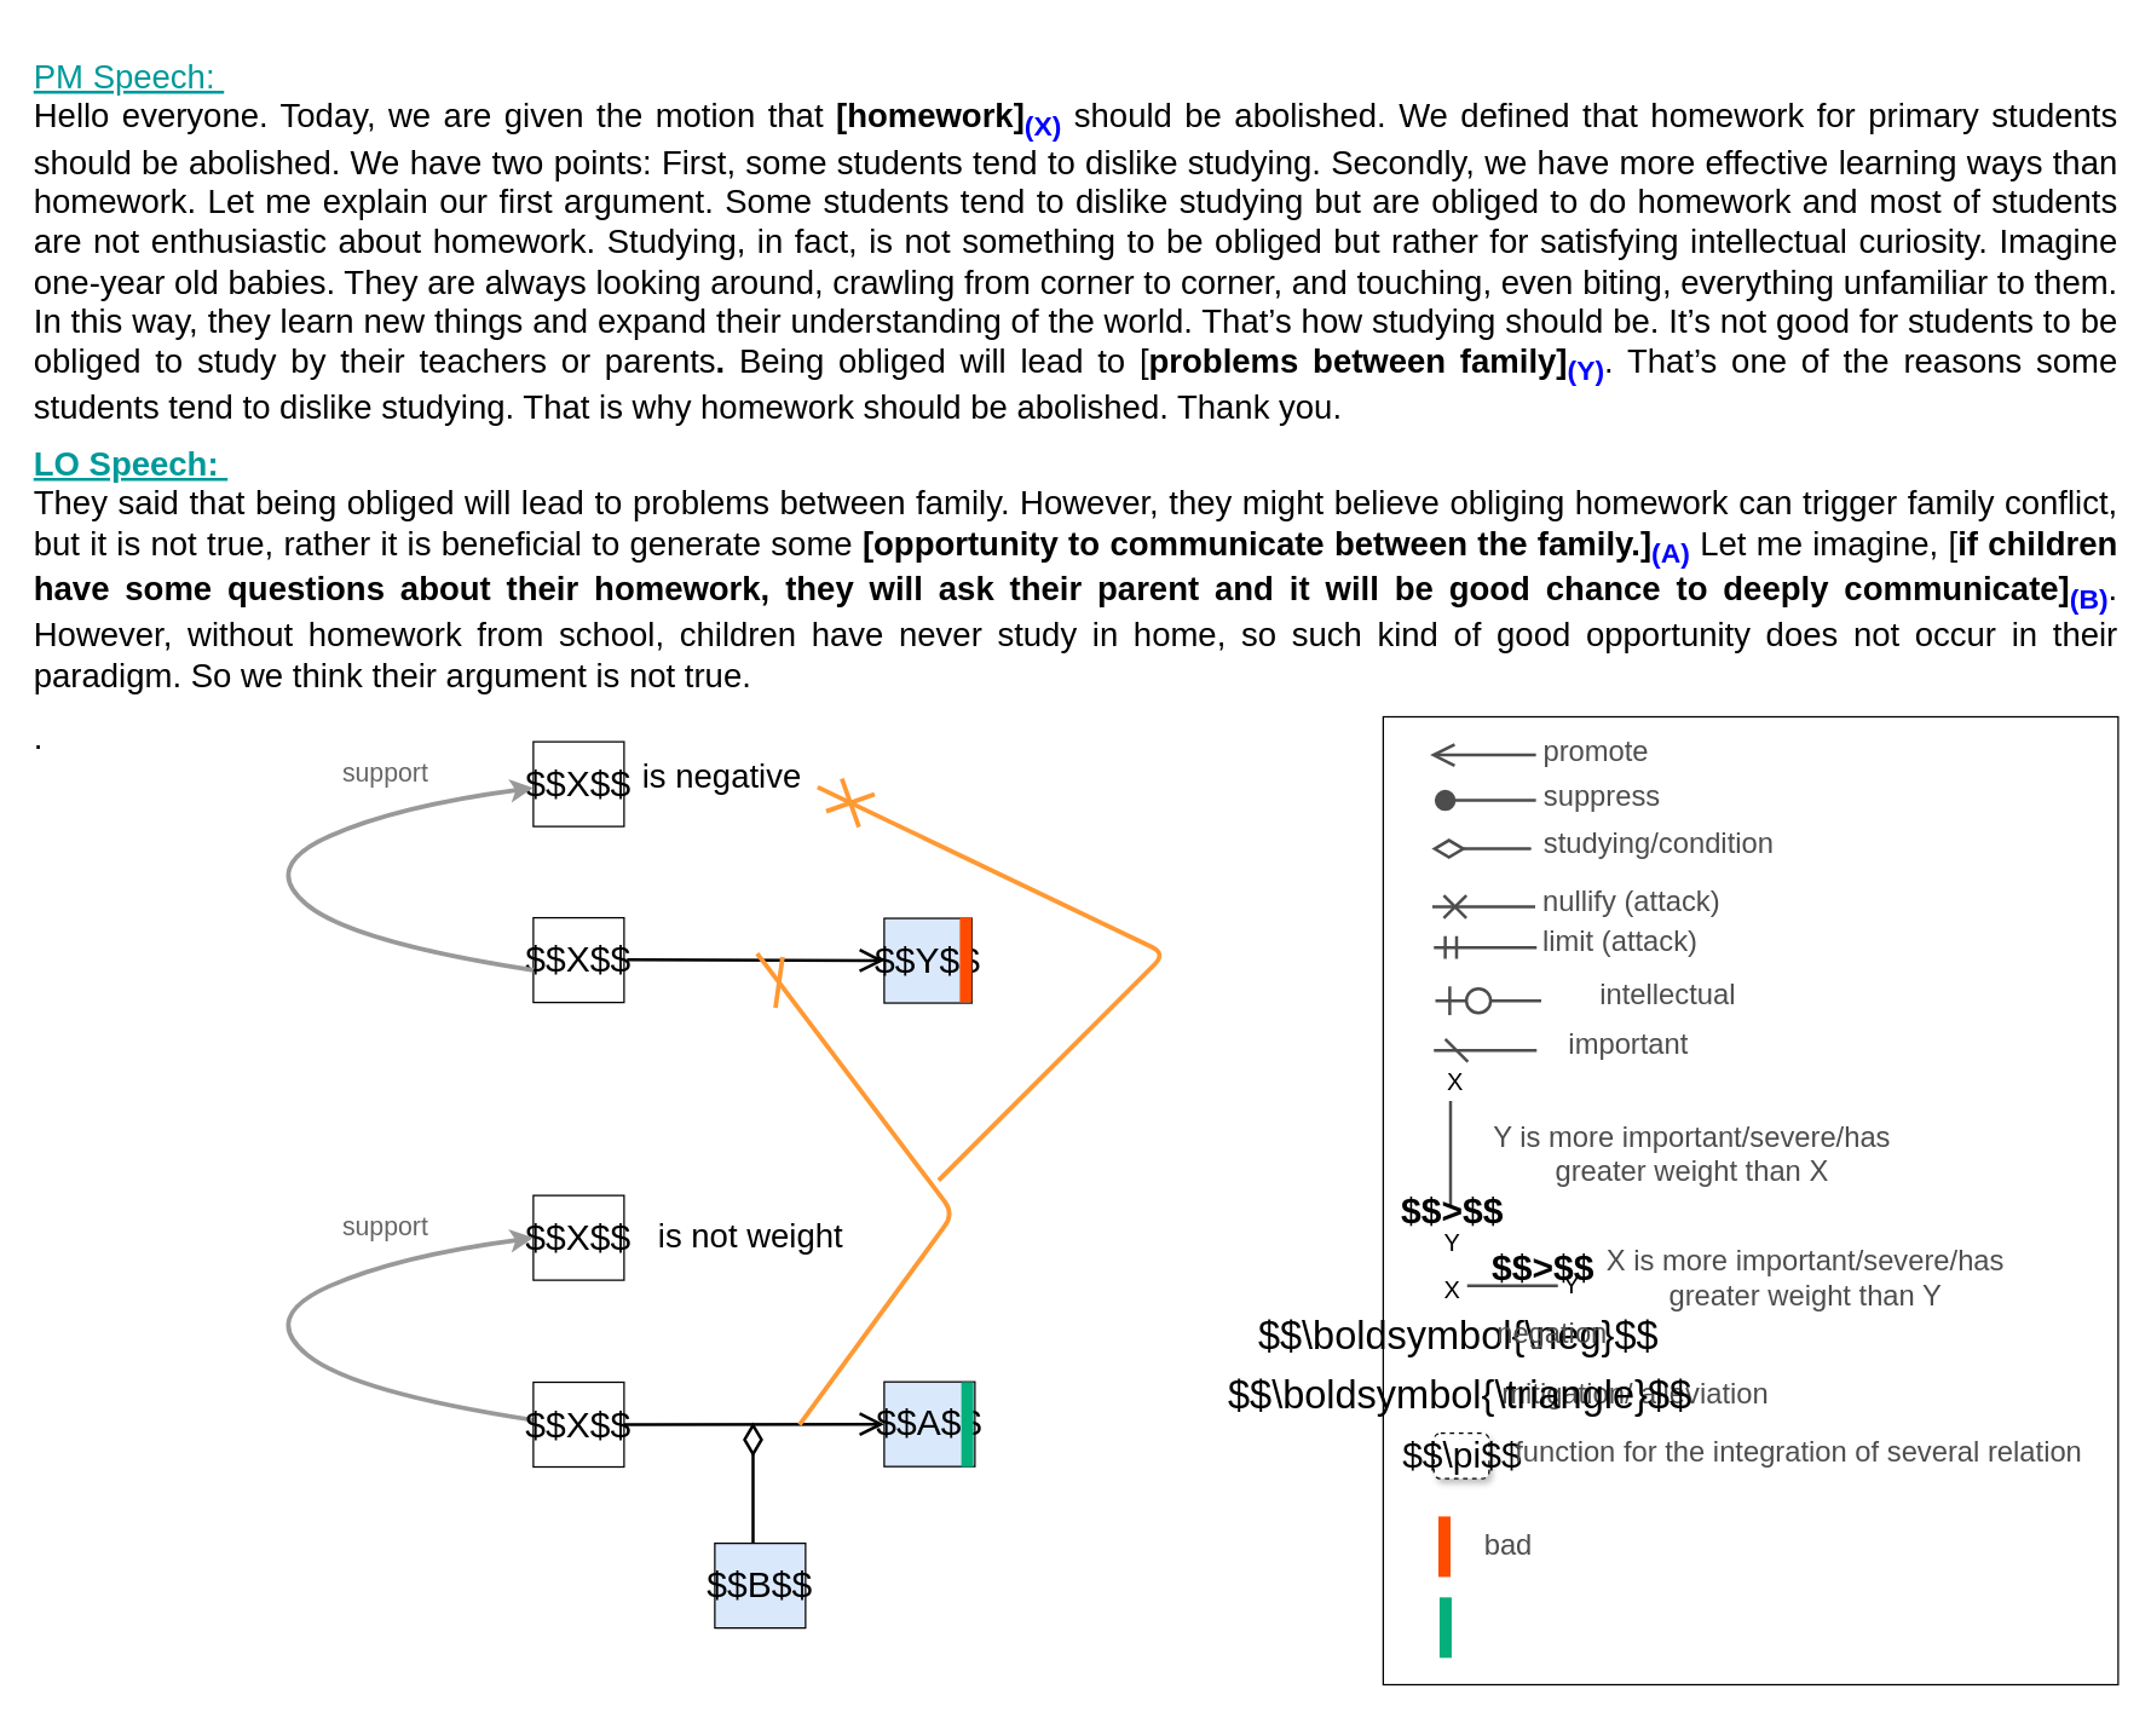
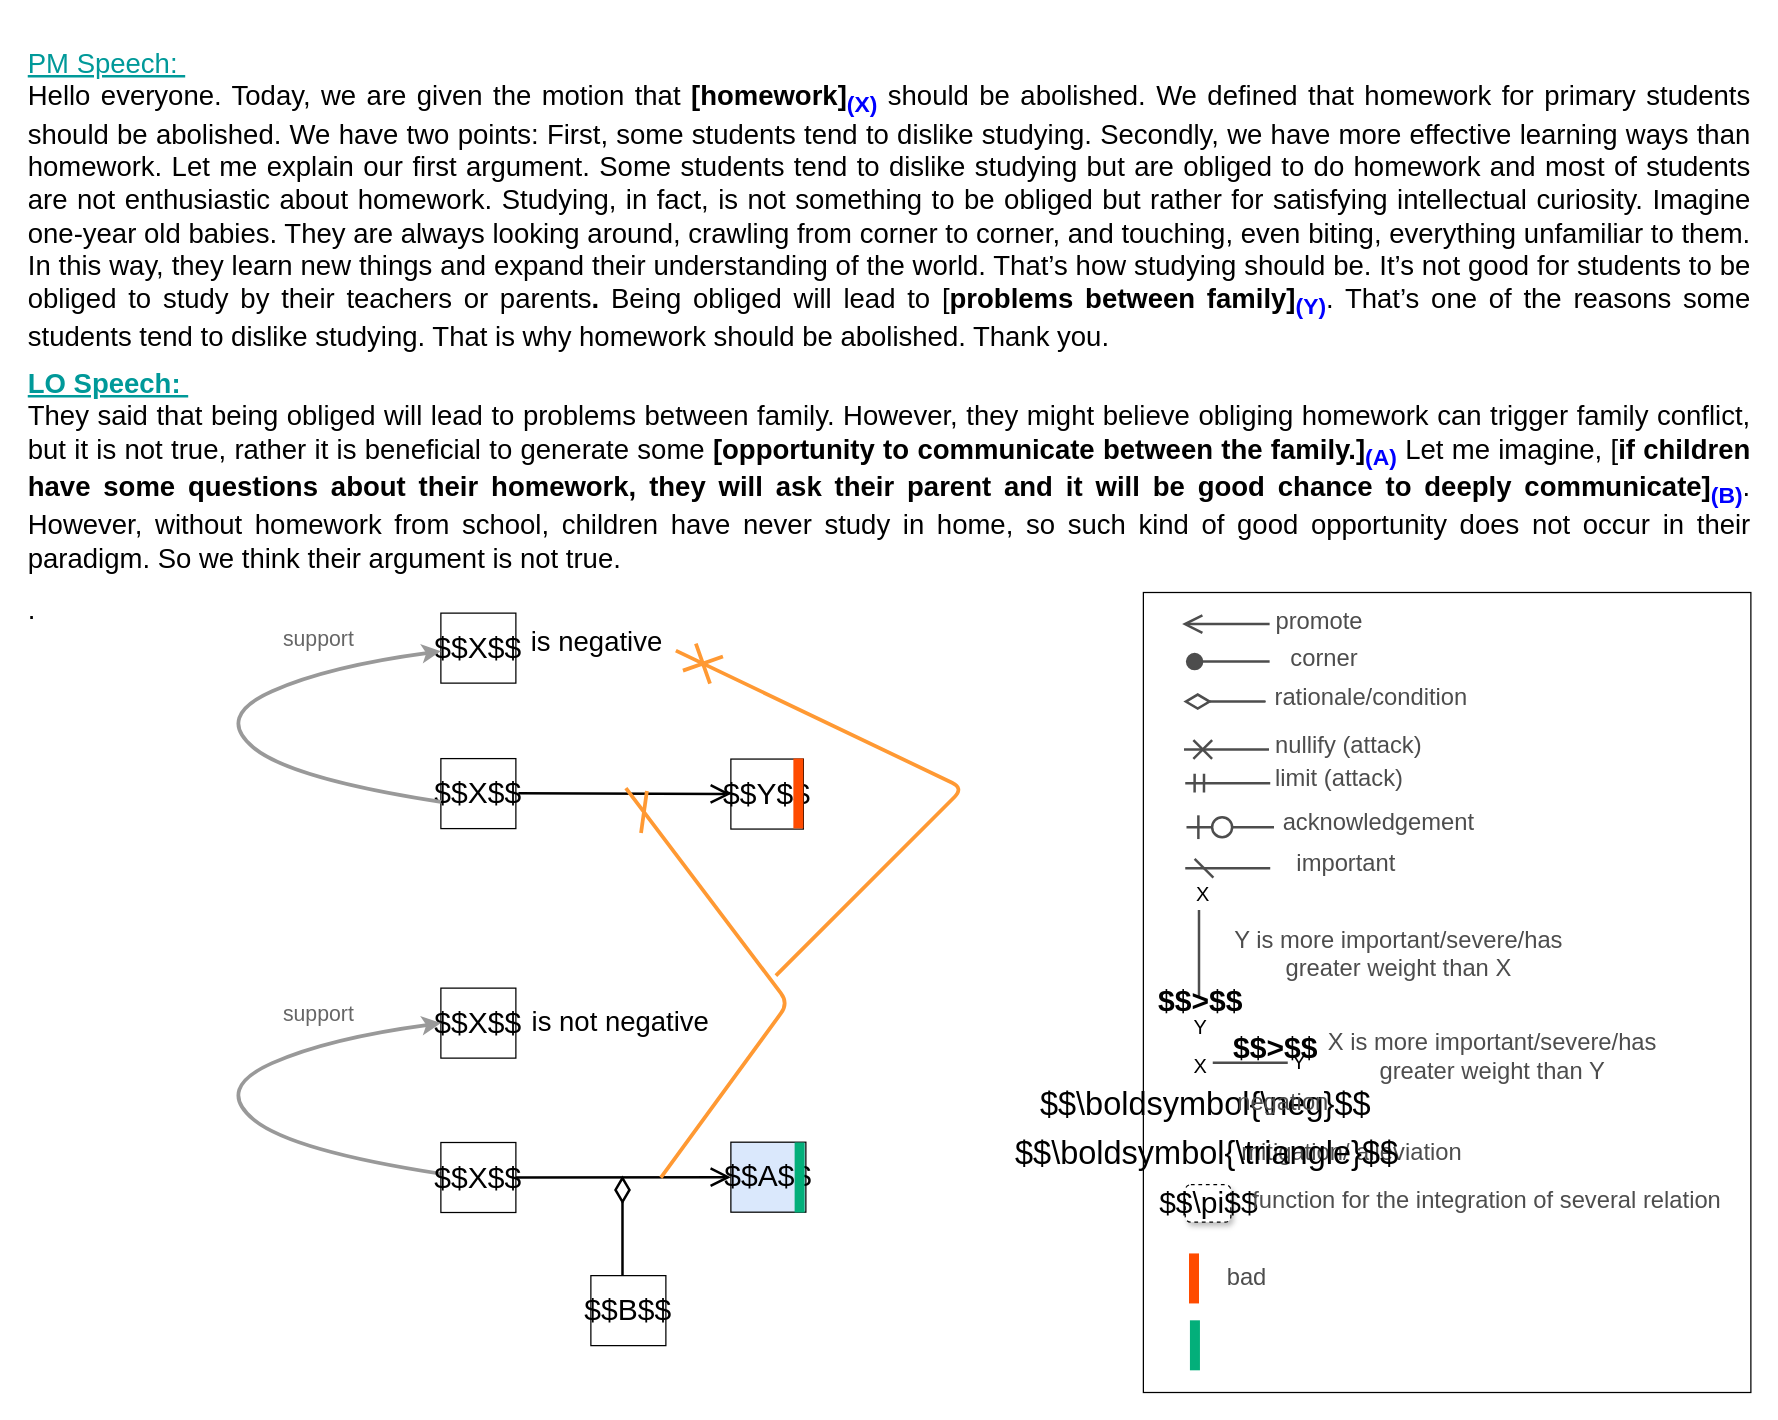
- <mxCell id="36" value="&lt;span style=&quot;font-size: 19px&quot;&gt;suppress&lt;/span&gt;" style="text;html=1;strokeColor=none;fillColor=none;align=center;verticalAlign=middle;whiteSpace=wrap;rounded=0;fontColor=#4D4D4D;" parent="1" vertex="1"><mxGeometry x="1019" y="509.75" width="80" height="34" as="geometry" /></mxCell>
+ <mxCell id="36" value="&lt;span style=&quot;font-size: 19px&quot;&gt;corner&lt;/span&gt;" style="text;html=1;strokeColor=none;fillColor=none;align=center;verticalAlign=middle;whiteSpace=wrap;rounded=0;fontColor=#4D4D4D;" parent="1" vertex="1"><mxGeometry x="1019" y="509.75" width="80" height="34" as="geometry" /></mxCell>
- <mxCell id="38" value="&lt;font style=&quot;font-size: 19px&quot;&gt;studying/condition&lt;/font&gt;" style="text;html=1;strokeColor=none;fillColor=none;align=center;verticalAlign=middle;whiteSpace=wrap;rounded=0;fontColor=#4D4D4D;" parent="1" vertex="1"><mxGeometry x="1011" y="540.75" width="171" height="34" as="geometry" /></mxCell>
+ <mxCell id="38" value="&lt;font style=&quot;font-size: 19px&quot;&gt;rationale/condition&lt;/font&gt;" style="text;html=1;strokeColor=none;fillColor=none;align=center;verticalAlign=middle;whiteSpace=wrap;rounded=0;fontColor=#4D4D4D;" parent="1" vertex="1"><mxGeometry x="1011" y="540.75" width="171" height="34" as="geometry" /></mxCell>
- <mxCell id="12" value="&lt;font style=&quot;font-size: 24px&quot;&gt;$$Y$$&lt;/font&gt;" style="whiteSpace=wrap;html=1;align=center;fillColor=#dae8fc;" parent="1" vertex="1"><mxGeometry x="584" y="606.75" width="58" height="56" as="geometry" /></mxCell>
+ <mxCell id="12" value="&lt;font style=&quot;font-size: 24px&quot;&gt;$$Y$$&lt;/font&gt;" style="whiteSpace=wrap;html=1;align=center;" parent="1" vertex="1"><mxGeometry x="584" y="606.75" width="58" height="56" as="geometry" /></mxCell>
- <mxCell id="39" value="&lt;font style=&quot;font-size: 19px&quot;&gt;intellectual&lt;/font&gt;" style="text;html=1;strokeColor=none;fillColor=none;align=center;verticalAlign=middle;whiteSpace=wrap;rounded=0;fontColor=#4D4D4D;" parent="1" vertex="1"><mxGeometry x="1019" y="641.25" width="167" height="34" as="geometry" /></mxCell>
+ <mxCell id="39" value="&lt;font style=&quot;font-size: 19px&quot;&gt;acknowledgement&lt;/font&gt;" style="text;html=1;strokeColor=none;fillColor=none;align=center;verticalAlign=middle;whiteSpace=wrap;rounded=0;fontColor=#4D4D4D;" parent="1" vertex="1"><mxGeometry x="1019" y="641.25" width="167" height="34" as="geometry" /></mxCell>
- <mxCell id="7" value="&lt;font style=&quot;font-size: 22px&quot;&gt;is not weight&lt;/font&gt;" style="text;html=1;strokeColor=none;fillColor=none;align=center;verticalAlign=middle;whiteSpace=wrap;rounded=0;" parent="1" vertex="1"><mxGeometry x="412" y="800.5" width="168" height="35" as="geometry" /></mxCell>
+ <mxCell id="7" value="&lt;font style=&quot;font-size: 22px&quot;&gt;is not negative&lt;/font&gt;" style="text;html=1;strokeColor=none;fillColor=none;align=center;verticalAlign=middle;whiteSpace=wrap;rounded=0;" parent="1" vertex="1"><mxGeometry x="412" y="800.5" width="168" height="35" as="geometry" /></mxCell>
- <mxCell id="23" value="&lt;font style=&quot;font-size: 24px&quot;&gt;$$B$$&lt;/font&gt;" style="whiteSpace=wrap;html=1;align=center;fillColor=#dae8fc;" parent="1" vertex="1"><mxGeometry x="472" y="1020" width="60" height="56" as="geometry" /></mxCell>
+ <mxCell id="23" value="&lt;font style=&quot;font-size: 24px&quot;&gt;$$B$$&lt;/font&gt;" style="whiteSpace=wrap;html=1;align=center;" parent="1" vertex="1"><mxGeometry x="472" y="1020" width="60" height="56" as="geometry" /></mxCell>
